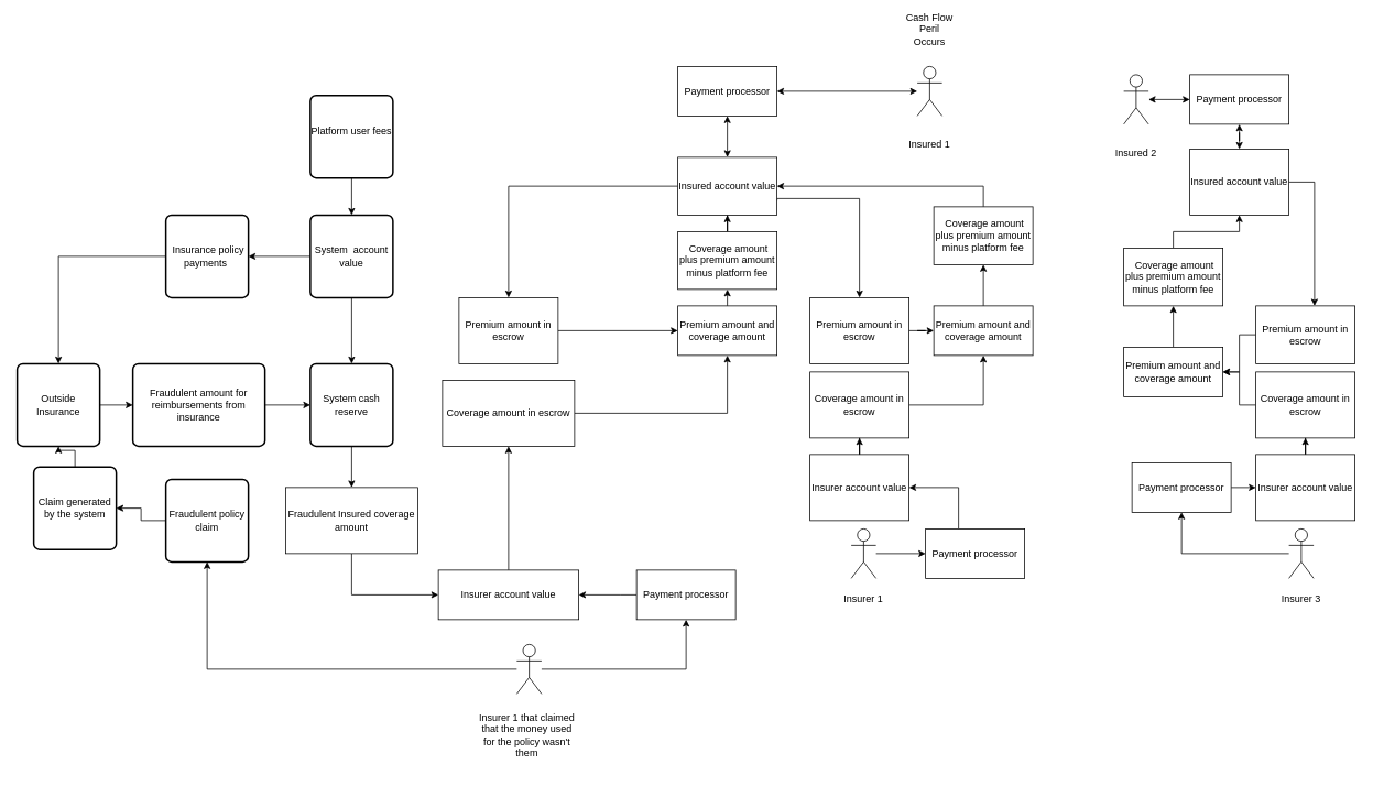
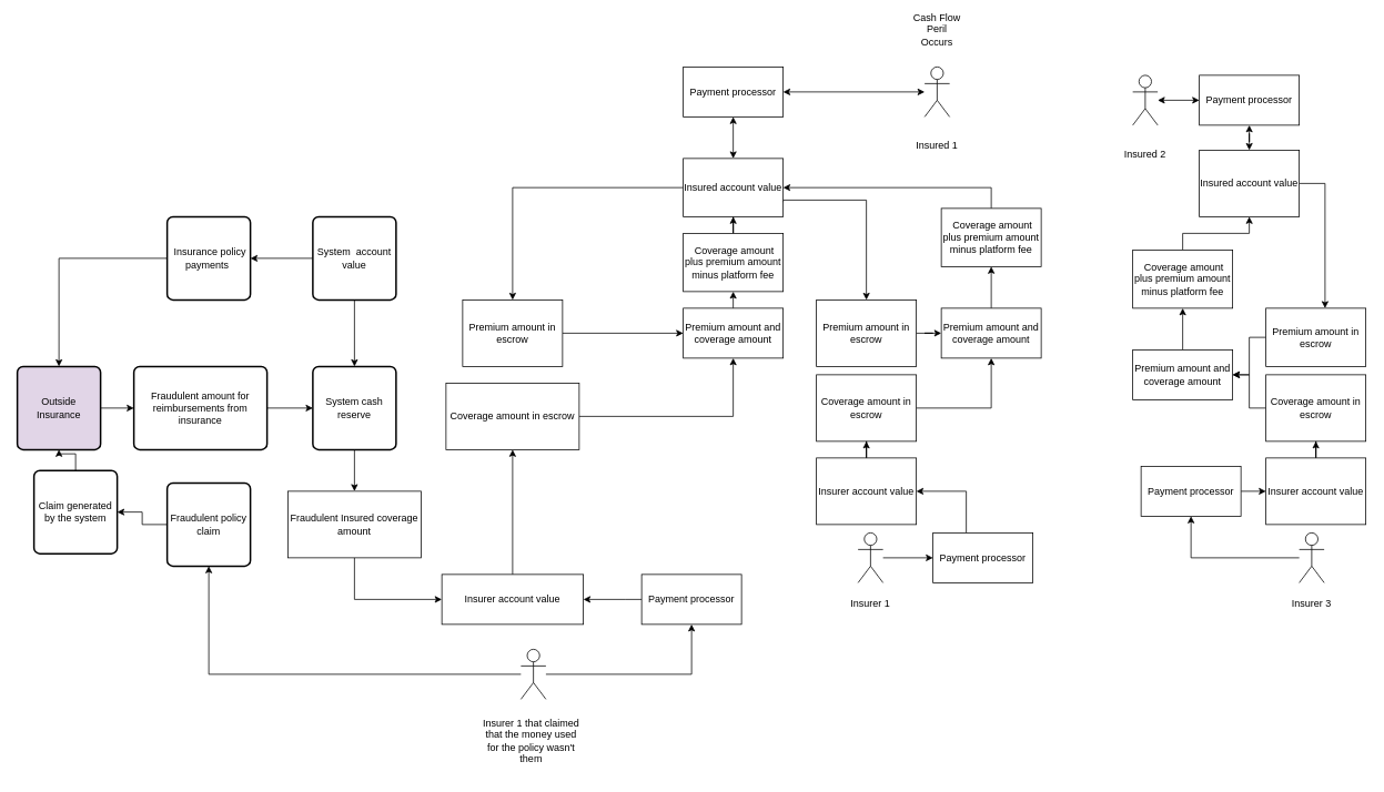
- <mxCell id="74" value="Platform user fees &amp;nbsp;" style="rounded=1;whiteSpace=wrap;html=1;absoluteArcSize=1;arcSize=14;strokeWidth=2;" vertex="1" parent="1"><mxGeometry x="375" y="115" width="100" height="100" as="geometry" /></mxCell>
- <mxCell id="73" style="edgeStyle=orthogonalEdgeStyle;rounded=0;orthogonalLoop=1;jettySize=auto;html=1;entryX=0.5;entryY=0;entryDx=0;entryDy=0;startArrow=none;startFill=0;" edge="1" parent="1" source="74" target="72"><mxGeometry relative="1" as="geometry" /></mxCell>
- <mxCell id="76" value="Outside &lt;br&gt;Insurance" style="rounded=1;whiteSpace=wrap;html=1;absoluteArcSize=1;arcSize=14;strokeWidth=2;" vertex="1" parent="1"><mxGeometry x="20" y="440" width="100" height="100" as="geometry" /></mxCell>
+ <mxCell id="76" value="Outside &lt;br&gt;Insurance" style="rounded=1;whiteSpace=wrap;html=1;absoluteArcSize=1;arcSize=14;strokeWidth=2;fillColor=#e1d5e7;" vertex="1" parent="1"><mxGeometry x="20" y="440" width="100" height="100" as="geometry" /></mxCell>
